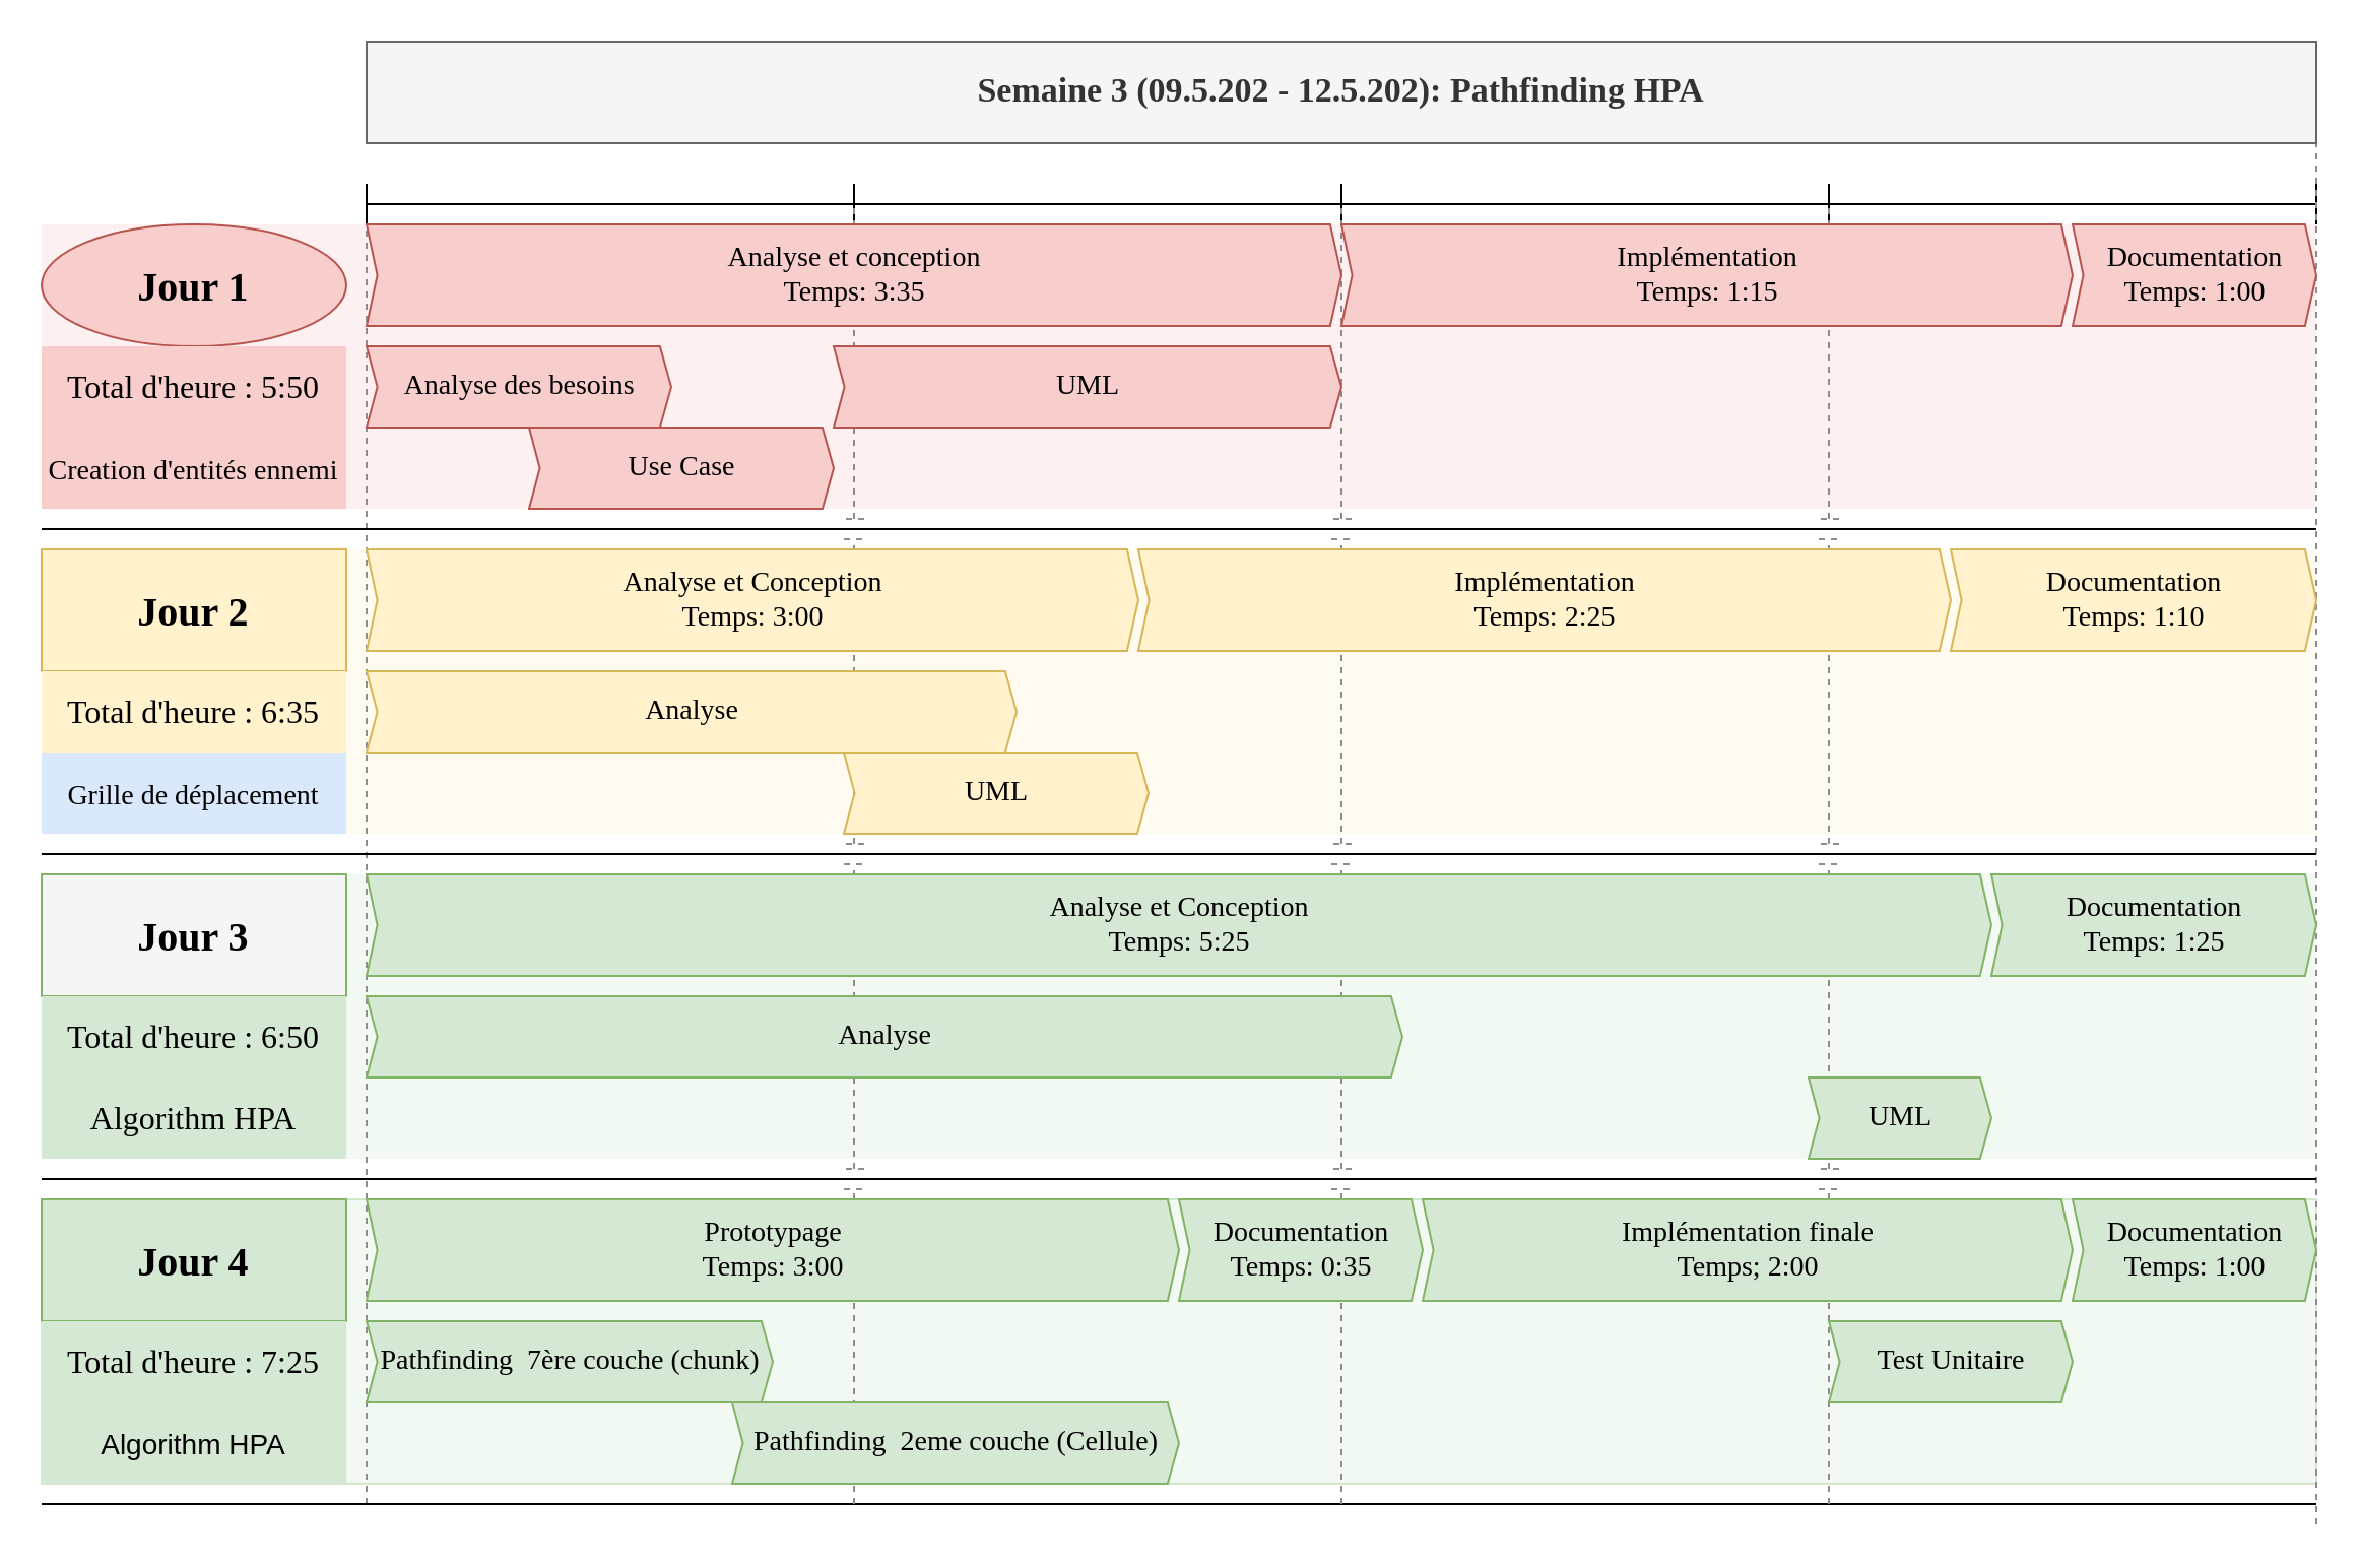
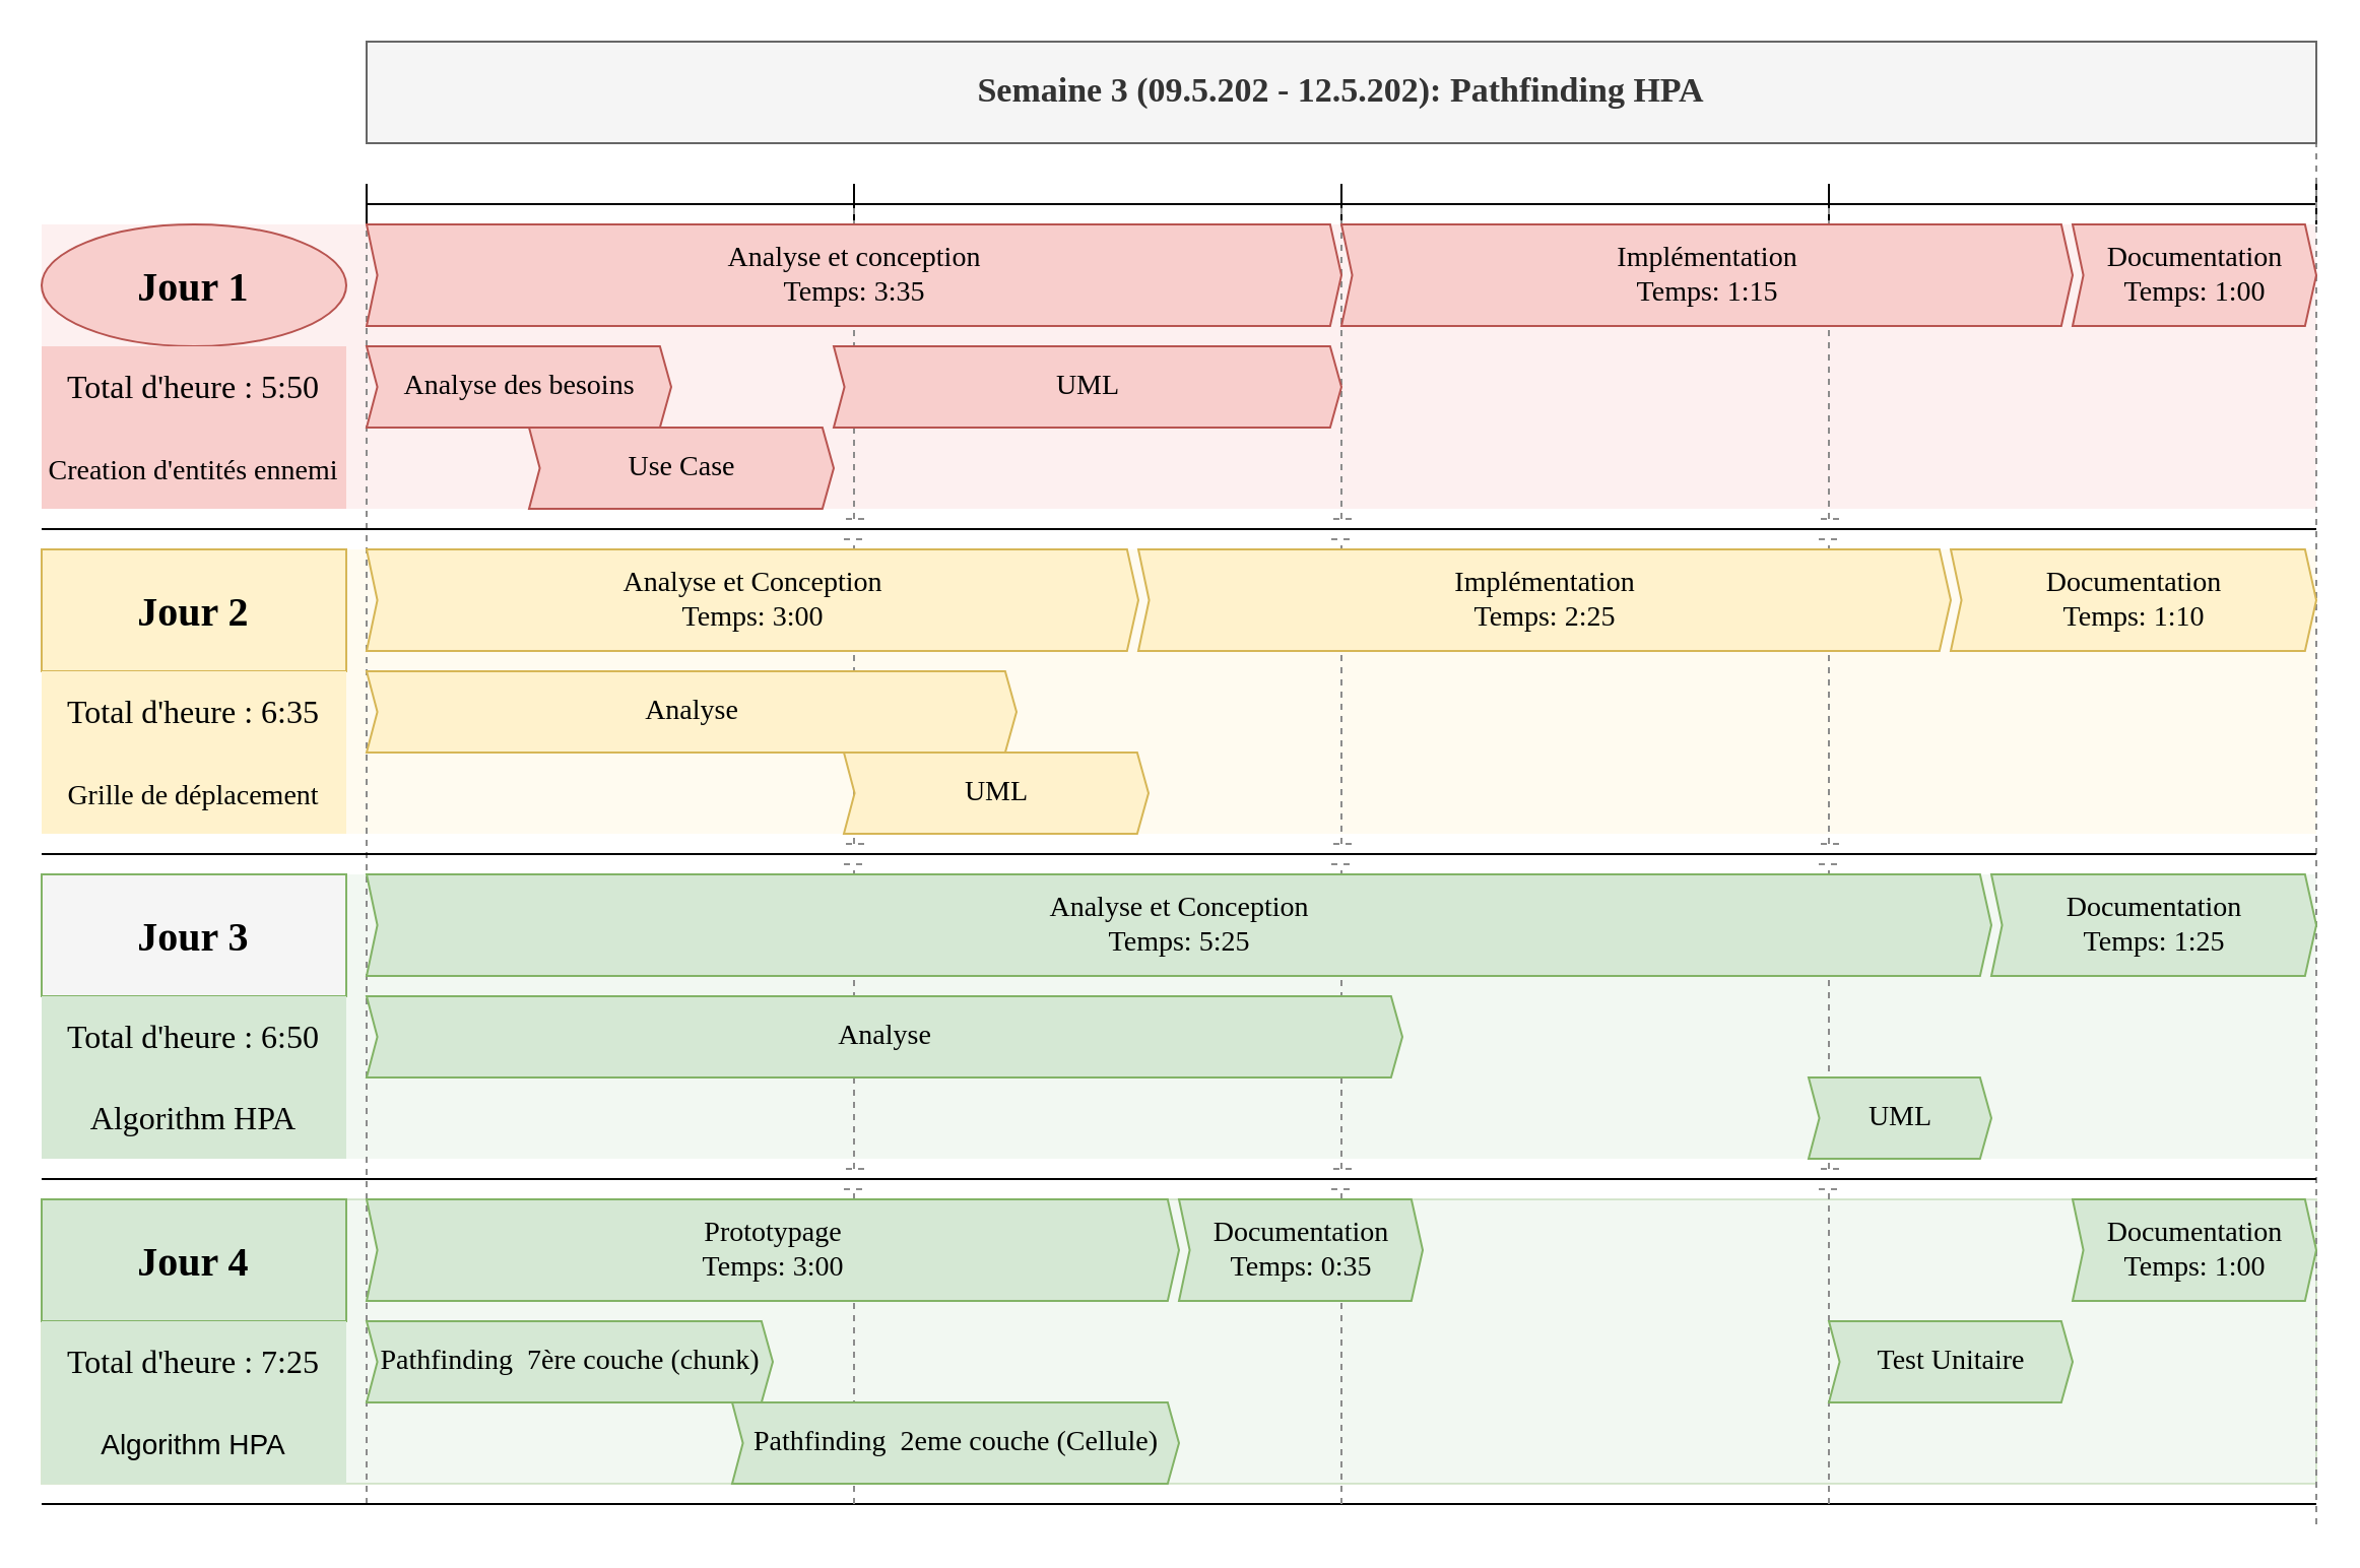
- <mxCell id="43" value="&lt;span style=&quot;font-size: 14px&quot;&gt;Grille de déplacement&lt;/span&gt;" style="rounded=0;whiteSpace=wrap;html=1;fillColor=#dae8fc;strokeColor=none;fontSize=16;fontFamily=Times New Roman;" parent="21" vertex="1"><mxGeometry x="20" y="370" width="150" height="40" as="geometry" /></mxCell>
+ <mxCell id="43" value="&lt;span style=&quot;font-size: 14px&quot;&gt;Grille de déplacement&lt;/span&gt;" style="rounded=0;whiteSpace=wrap;html=1;fillColor=#fff2cc;strokeColor=none;fontSize=16;fontFamily=Times New Roman;" parent="21" vertex="1"><mxGeometry x="20" y="370" width="150" height="40" as="geometry" /></mxCell>
- <mxCell id="33" value="Implémentation finale&lt;br&gt;Temps; 2:00" style="html=1;shape=mxgraph.infographic.ribbonSimple;notch1=5.29;notch2=5.57;align=center;verticalAlign=middle;fontSize=14;fontStyle=0;fillColor=#d5e8d4;strokeColor=#82b366;fontFamily=Times New Roman;" parent="21" vertex="1"><mxGeometry x="700" y="590" width="320" height="50" as="geometry" /></mxCell>
